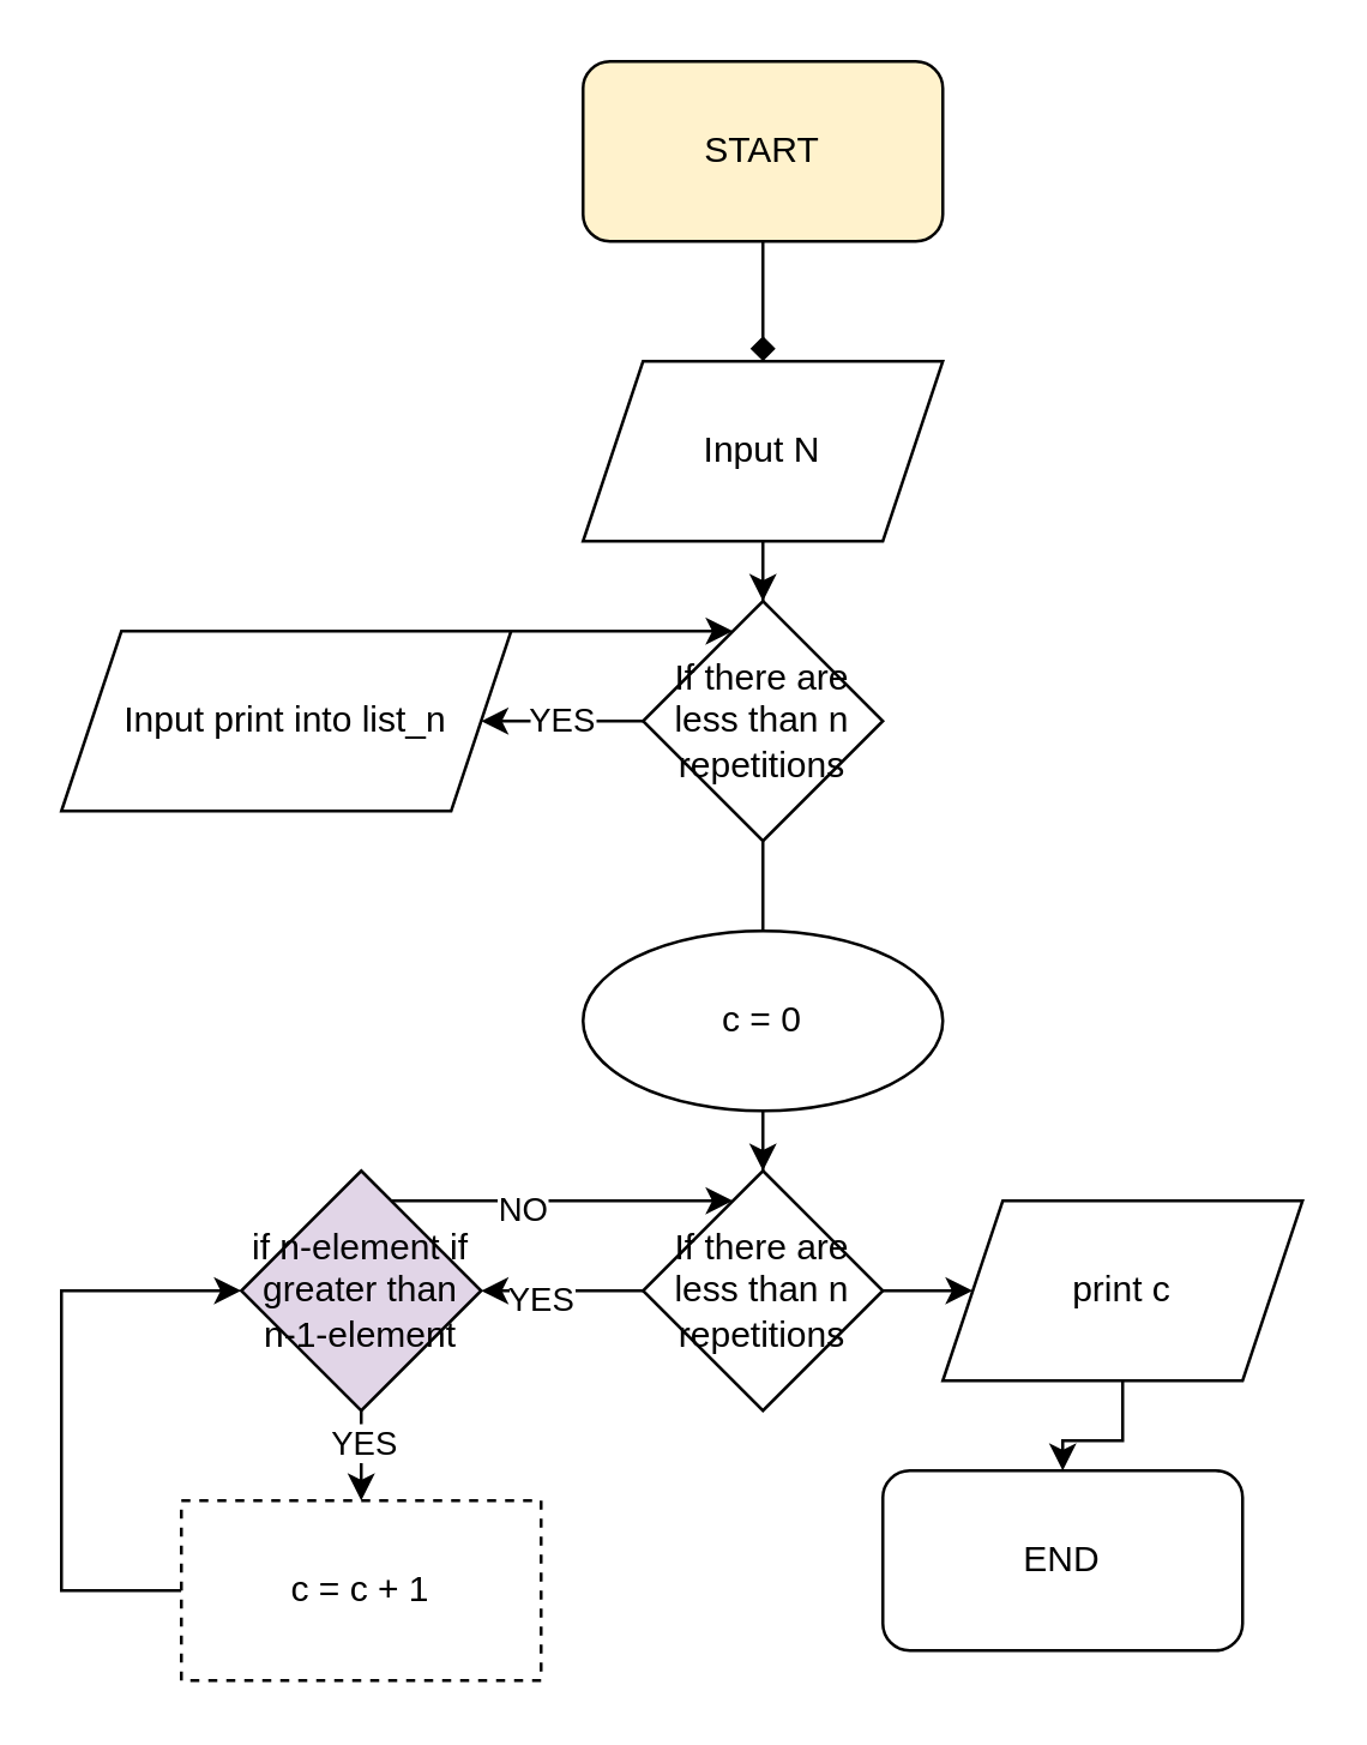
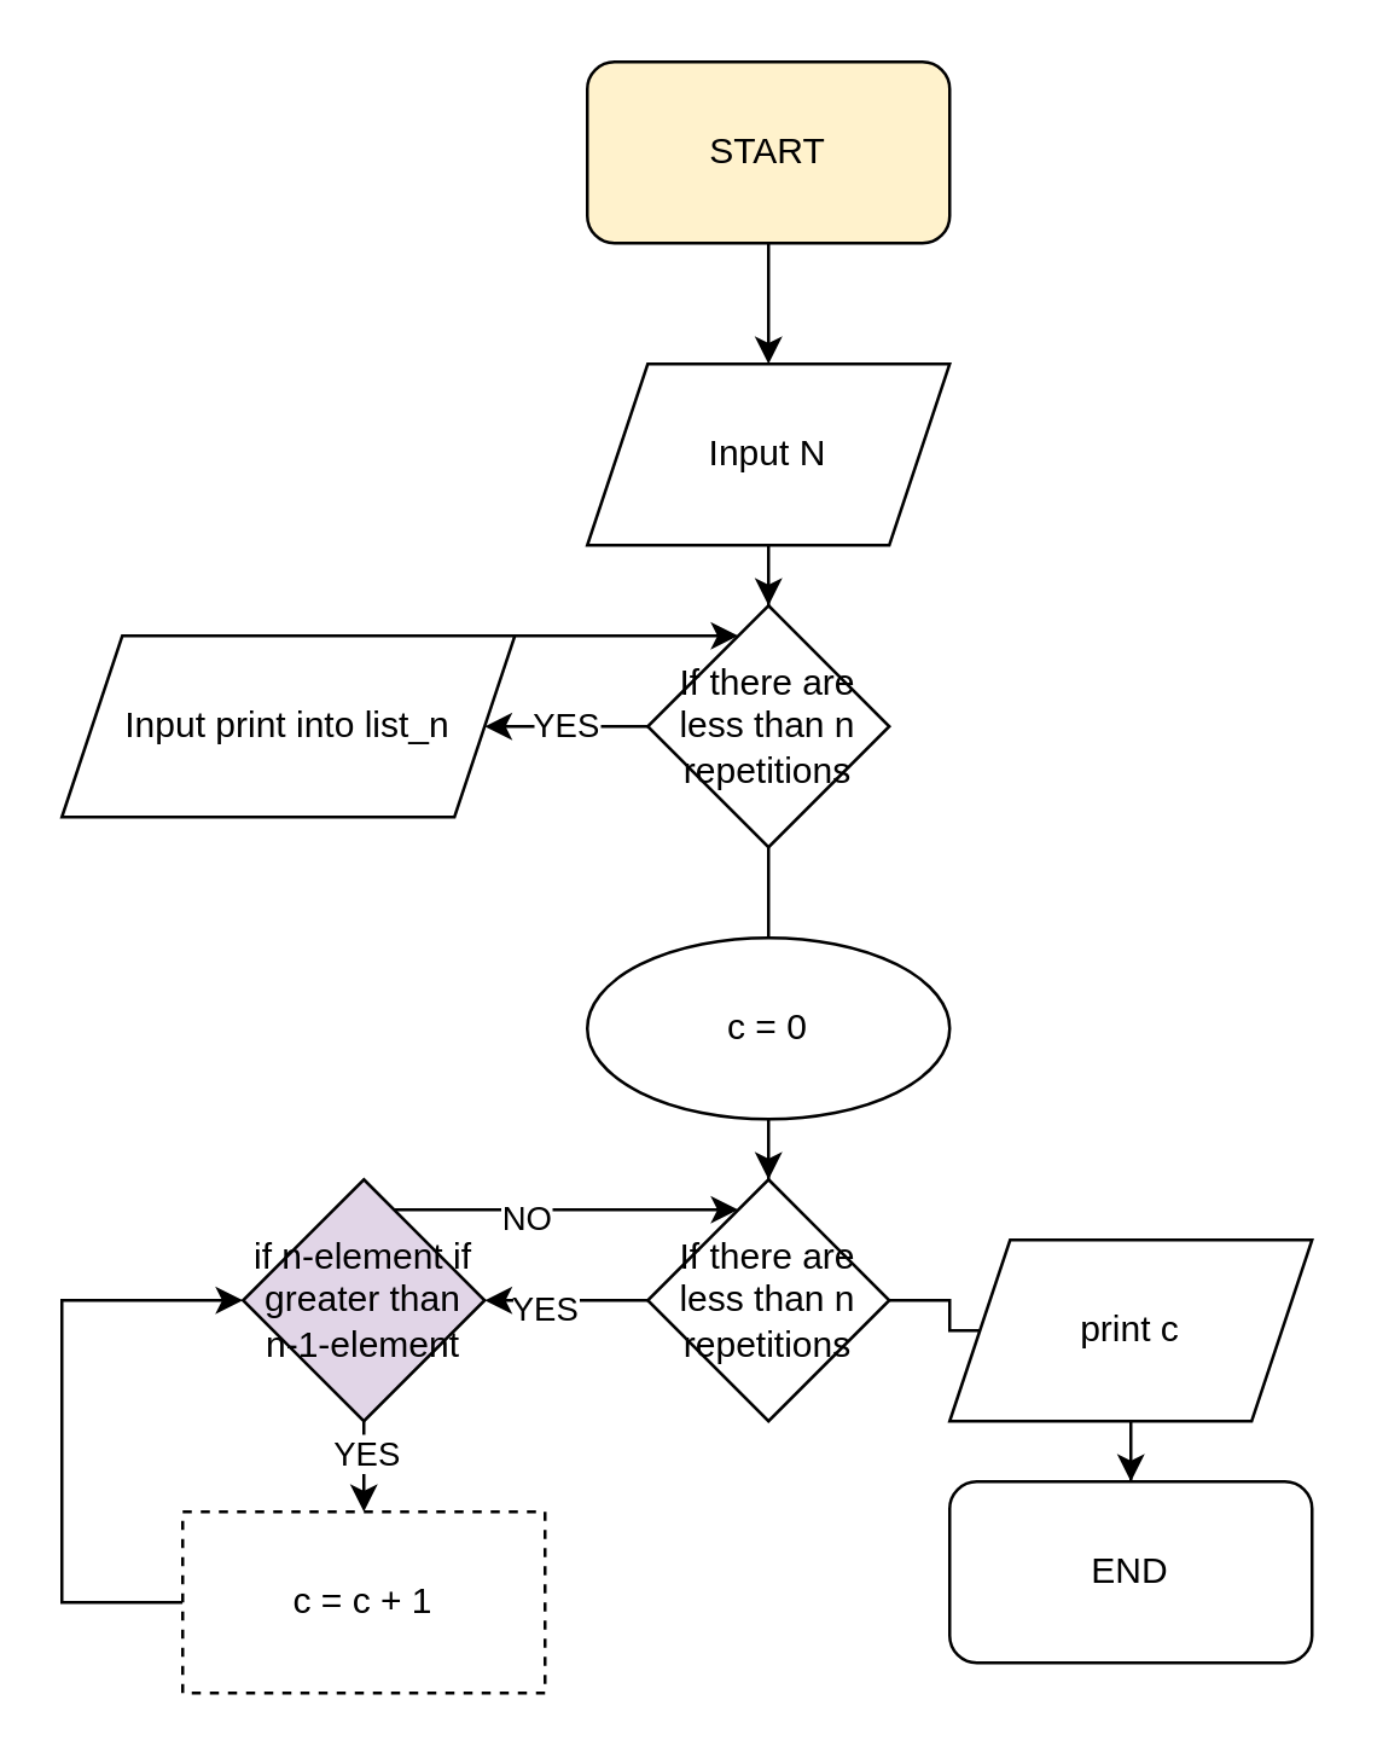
- <mxCell id="2" style="edgeStyle=orthogonalEdgeStyle;rounded=0;orthogonalLoop=1;jettySize=auto;html=1;endArrow=diamond;" edge="1" parent="1" source="3" target="6"><mxGeometry relative="1" as="geometry" /></mxCell>
+ <mxCell id="2" style="edgeStyle=orthogonalEdgeStyle;rounded=0;orthogonalLoop=1;jettySize=auto;html=1;" edge="1" parent="1" source="3" target="6"><mxGeometry relative="1" as="geometry" /></mxCell>
- <mxCell id="26" value="print c" style="shape=parallelogram;perimeter=parallelogramPerimeter;whiteSpace=wrap;html=1;fixedSize=1;" vertex="1" parent="1"><mxGeometry x="314" y="400" width="120" height="60" as="geometry" /></mxCell>
+ <mxCell id="26" value="print c" style="shape=parallelogram;perimeter=parallelogramPerimeter;whiteSpace=wrap;html=1;fixedSize=1;" vertex="1" parent="1"><mxGeometry x="314" y="410" width="120" height="60" as="geometry" /></mxCell>
- <mxCell id="4" value="END" style="rounded=1;whiteSpace=wrap;html=1;" vertex="1" parent="1"><mxGeometry x="294" y="490" width="120" height="60" as="geometry" /></mxCell>
+ <mxCell id="4" value="END" style="rounded=1;whiteSpace=wrap;html=1;" vertex="1" parent="1"><mxGeometry x="314" y="490" width="120" height="60" as="geometry" /></mxCell>
